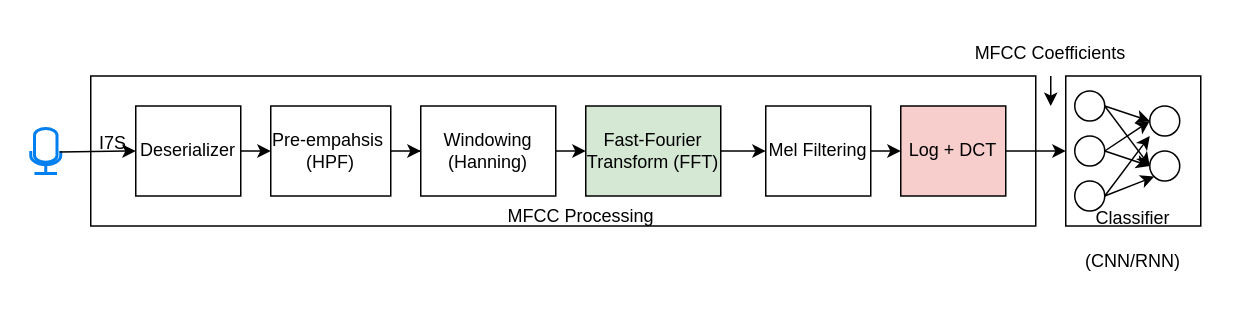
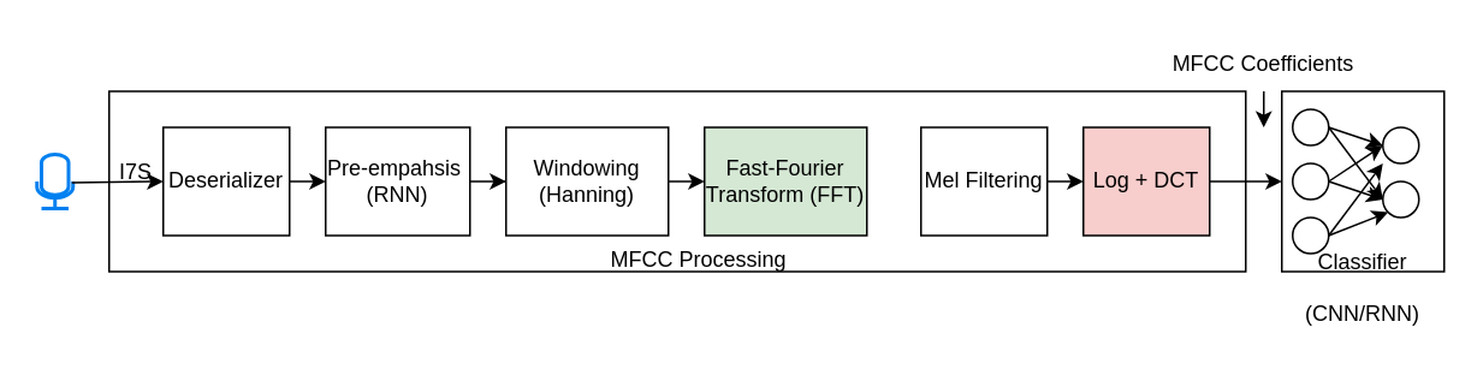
- <mxCell id="31" value="Pre-empahsis&amp;nbsp;&lt;br&gt;&lt;div&gt;(HPF)&lt;/div&gt;" style="rounded=0;whiteSpace=wrap;html=1;" vertex="1" parent="1"><mxGeometry x="180" y="70" width="80" height="60" as="geometry" /></mxCell>
+ <mxCell id="31" value="Pre-empahsis&amp;nbsp;&lt;br&gt;&lt;div&gt;(RNN)&lt;/div&gt;" style="rounded=0;whiteSpace=wrap;html=1;" vertex="1" parent="1"><mxGeometry x="180" y="70" width="80" height="60" as="geometry" /></mxCell>
- <mxCell id="6" style="edgeStyle=orthogonalEdgeStyle;rounded=0;orthogonalLoop=1;jettySize=auto;html=1;exitX=1;exitY=0.5;exitDx=0;exitDy=0;entryX=0;entryY=0.5;entryDx=0;entryDy=0;" parent="1" source="7" target="9" edge="1"><mxGeometry relative="1" as="geometry" /></mxCell>
